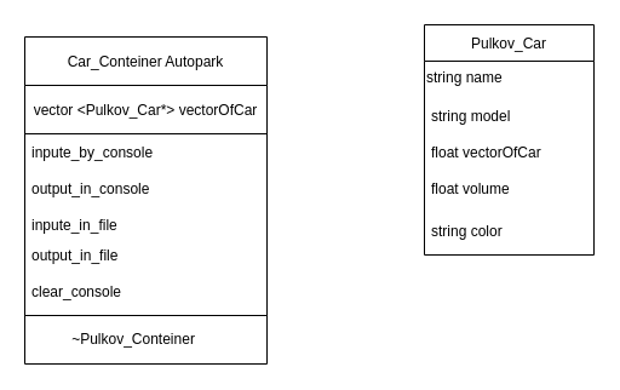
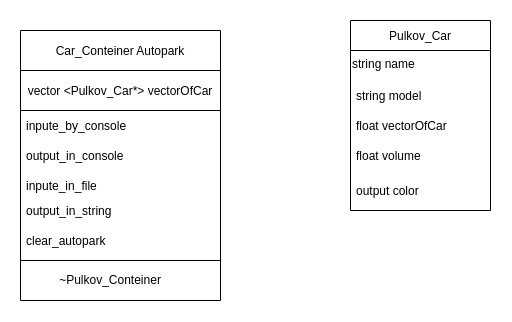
- <mxCell id="14" value="string color" style="text;strokeColor=none;fillColor=none;align=left;verticalAlign=middle;spacingLeft=4;spacingRight=4;overflow=hidden;points=[[0,0.5],[1,0.5]];portConstraint=eastwest;rotatable=0;" vertex="1" parent="9"><mxGeometry y="150" width="140" height="40" as="geometry" /></mxCell>
+ <mxCell id="14" value="output color" style="text;strokeColor=none;fillColor=none;align=left;verticalAlign=middle;spacingLeft=4;spacingRight=4;overflow=hidden;points=[[0,0.5],[1,0.5]];portConstraint=eastwest;rotatable=0;" vertex="1" parent="9"><mxGeometry y="150" width="140" height="40" as="geometry" /></mxCell>
- <mxCell id="7" value="output_in_file" style="text;strokeColor=none;fillColor=none;align=left;verticalAlign=middle;spacingLeft=4;spacingRight=4;overflow=hidden;points=[[0,0.5],[1,0.5]];portConstraint=eastwest;rotatable=0;" vertex="1" parent="3"><mxGeometry y="130" width="200" height="20" as="geometry" /></mxCell>
+ <mxCell id="7" value="output_in_string" style="text;strokeColor=none;fillColor=none;align=left;verticalAlign=middle;spacingLeft=4;spacingRight=4;overflow=hidden;points=[[0,0.5],[1,0.5]];portConstraint=eastwest;rotatable=0;" vertex="1" parent="3"><mxGeometry y="130" width="200" height="20" as="geometry" /></mxCell>
- <mxCell id="8" value="clear_console" style="text;strokeColor=none;fillColor=none;align=left;verticalAlign=middle;spacingLeft=4;spacingRight=4;overflow=hidden;points=[[0,0.5],[1,0.5]];portConstraint=eastwest;rotatable=0;" vertex="1" parent="3"><mxGeometry y="150" width="200" height="40" as="geometry" /></mxCell>
+ <mxCell id="8" value="clear_autopark" style="text;strokeColor=none;fillColor=none;align=left;verticalAlign=middle;spacingLeft=4;spacingRight=4;overflow=hidden;points=[[0,0.5],[1,0.5]];portConstraint=eastwest;rotatable=0;" vertex="1" parent="3"><mxGeometry y="150" width="200" height="40" as="geometry" /></mxCell>
